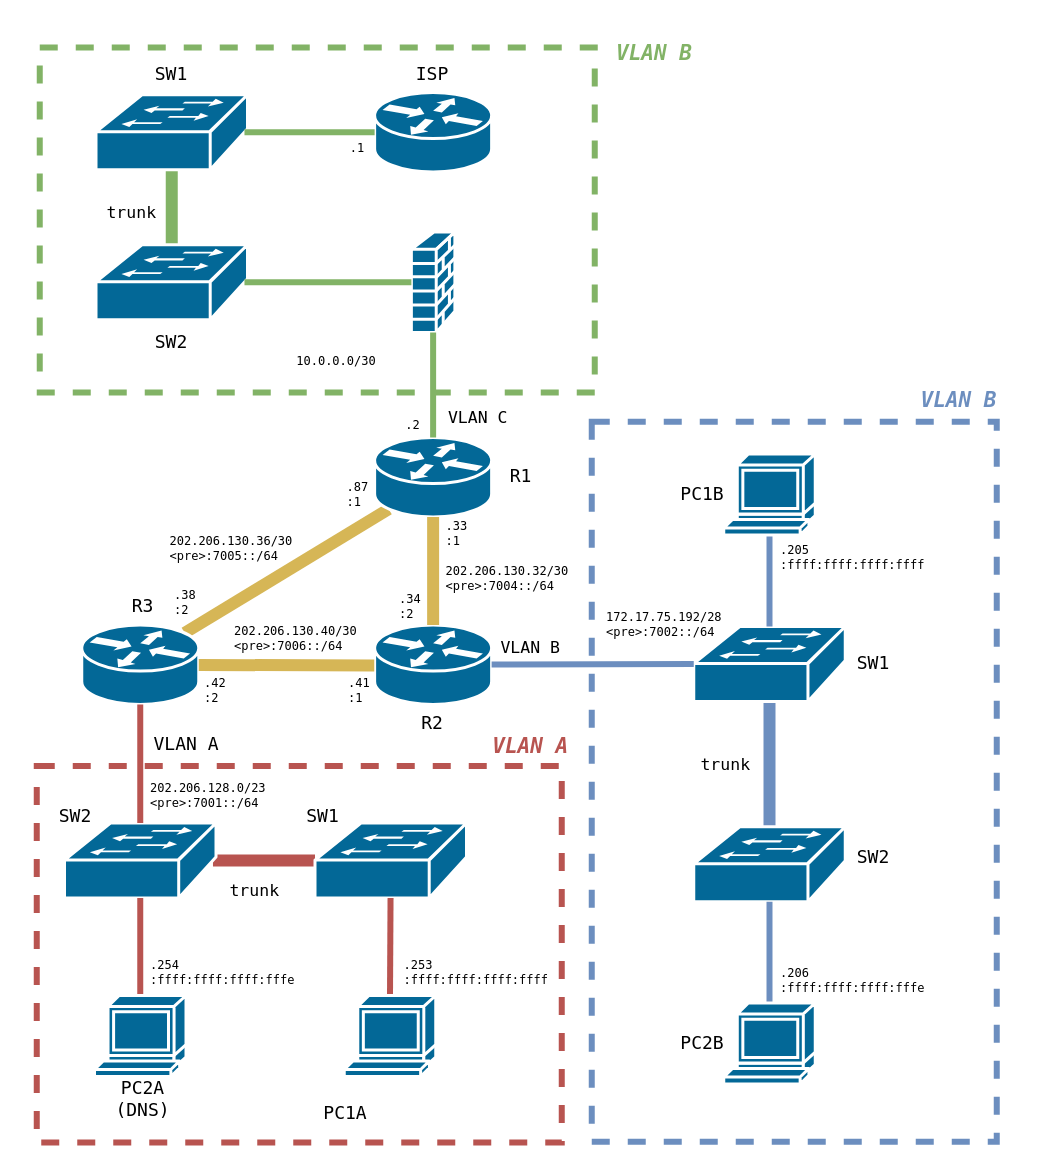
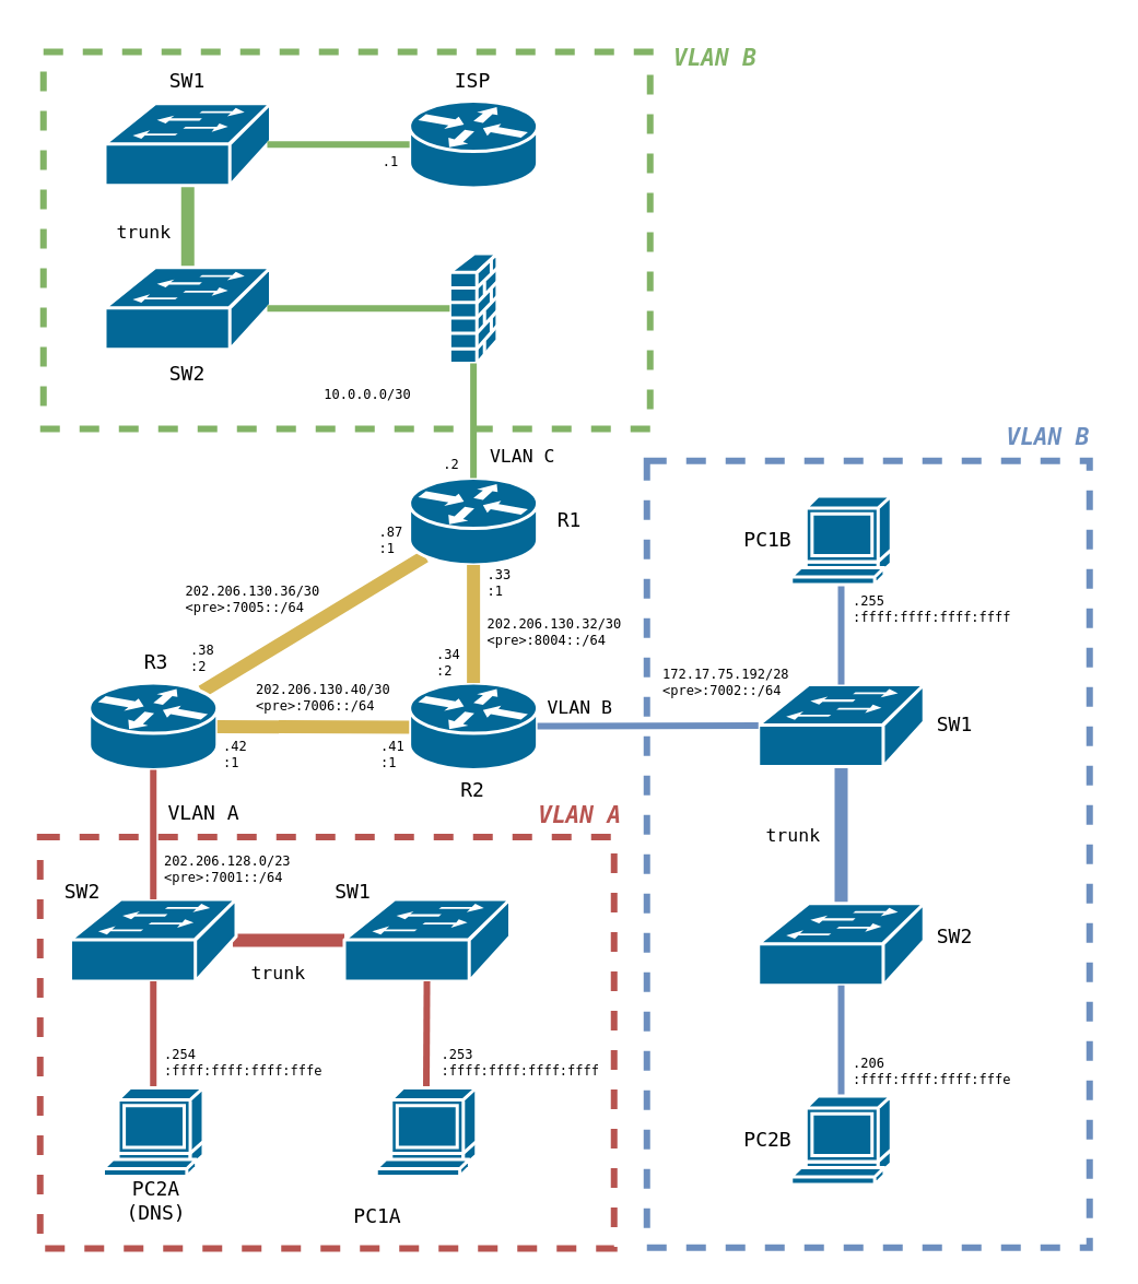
- <mxCell id="61" value="&lt;div align=&quot;left&quot;&gt;&lt;pre style=&quot;font-size: 8px;&quot;&gt;&lt;font style=&quot;font-size: 8px;&quot;&gt;.205&lt;br&gt;&lt;/font&gt;&lt;font style=&quot;font-size: 8px;&quot;&gt;:ffff:ffff:ffff:ffff&lt;/font&gt;&lt;/pre&gt;&lt;/div&gt;" style="text;html=1;align=left;verticalAlign=middle;whiteSpace=wrap;rounded=0;" vertex="1" parent="1"><mxGeometry x="518" y="356" width="154" height="30" as="geometry" /></mxCell>
+ <mxCell id="61" value="&lt;div align=&quot;left&quot;&gt;&lt;pre style=&quot;font-size: 8px;&quot;&gt;&lt;font style=&quot;font-size: 8px;&quot;&gt;.255&lt;br&gt;&lt;/font&gt;&lt;font style=&quot;font-size: 8px;&quot;&gt;:ffff:ffff:ffff:ffff&lt;/font&gt;&lt;/pre&gt;&lt;/div&gt;" style="text;html=1;align=left;verticalAlign=middle;whiteSpace=wrap;rounded=0;" vertex="1" parent="1"><mxGeometry x="518" y="356" width="154" height="30" as="geometry" /></mxCell>
- <mxCell id="67" value="&lt;div align=&quot;left&quot;&gt;&lt;pre style=&quot;font-size: 8px;&quot;&gt;&lt;font style=&quot;font-size: 8px;&quot;&gt;202.206.130.32/30&lt;br&gt;&amp;lt;pre&amp;gt;:7004::/64&lt;/font&gt;&lt;/pre&gt;&lt;/div&gt;" style="text;html=1;align=left;verticalAlign=middle;whiteSpace=wrap;rounded=0;" vertex="1" parent="1"><mxGeometry x="294.5" y="370" width="89" height="30" as="geometry" /></mxCell>
+ <mxCell id="67" value="&lt;div align=&quot;left&quot;&gt;&lt;pre style=&quot;font-size: 8px;&quot;&gt;&lt;font style=&quot;font-size: 8px;&quot;&gt;202.206.130.32/30&lt;br&gt;&amp;lt;pre&amp;gt;:8004::/64&lt;/font&gt;&lt;/pre&gt;&lt;/div&gt;" style="text;html=1;align=left;verticalAlign=middle;whiteSpace=wrap;rounded=0;" vertex="1" parent="1"><mxGeometry x="294.5" y="370" width="89" height="30" as="geometry" /></mxCell>
- <mxCell id="72" value="&lt;div align=&quot;left&quot;&gt;&lt;pre style=&quot;font-size: 8px;&quot;&gt;&lt;font style=&quot;font-size: 8px;&quot;&gt;.42&lt;br&gt;:2&lt;/font&gt;&lt;/pre&gt;&lt;/div&gt;" style="text;html=1;align=left;verticalAlign=middle;whiteSpace=wrap;rounded=0;" vertex="1" parent="1"><mxGeometry x="134" y="445" width="107" height="30" as="geometry" /></mxCell>
+ <mxCell id="72" value="&lt;div align=&quot;left&quot;&gt;&lt;pre style=&quot;font-size: 8px;&quot;&gt;&lt;font style=&quot;font-size: 8px;&quot;&gt;.42&lt;br&gt;:1&lt;/font&gt;&lt;/pre&gt;&lt;/div&gt;" style="text;html=1;align=left;verticalAlign=middle;whiteSpace=wrap;rounded=0;" vertex="1" parent="1"><mxGeometry x="134" y="445" width="107" height="30" as="geometry" /></mxCell>
